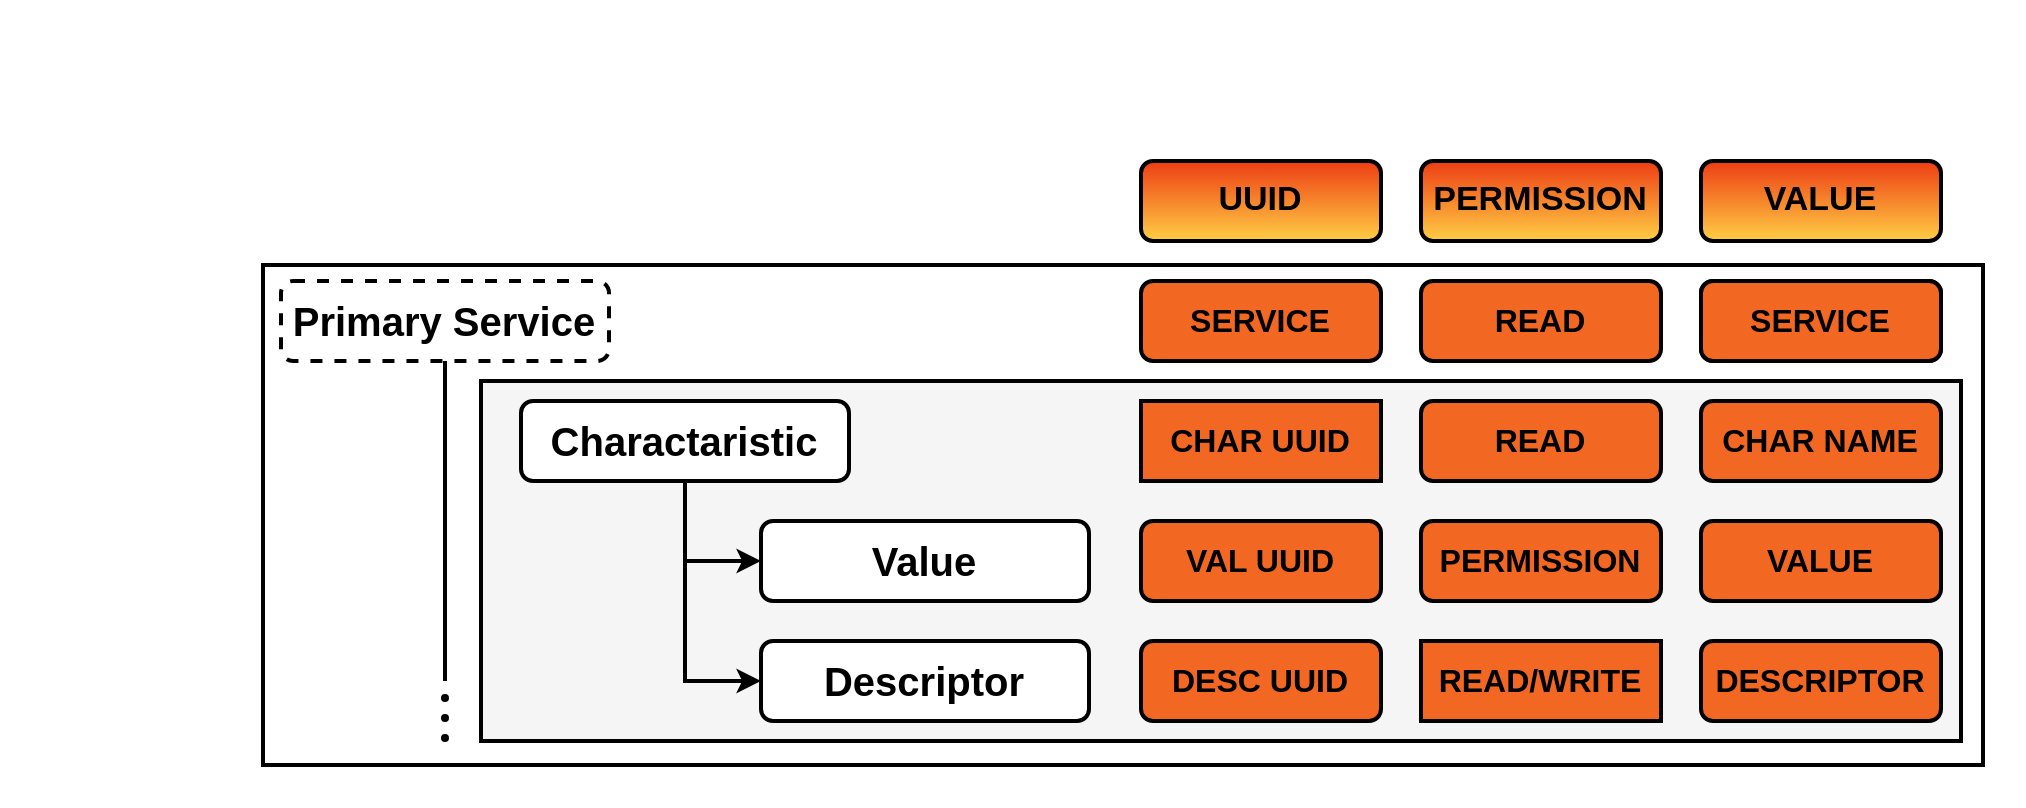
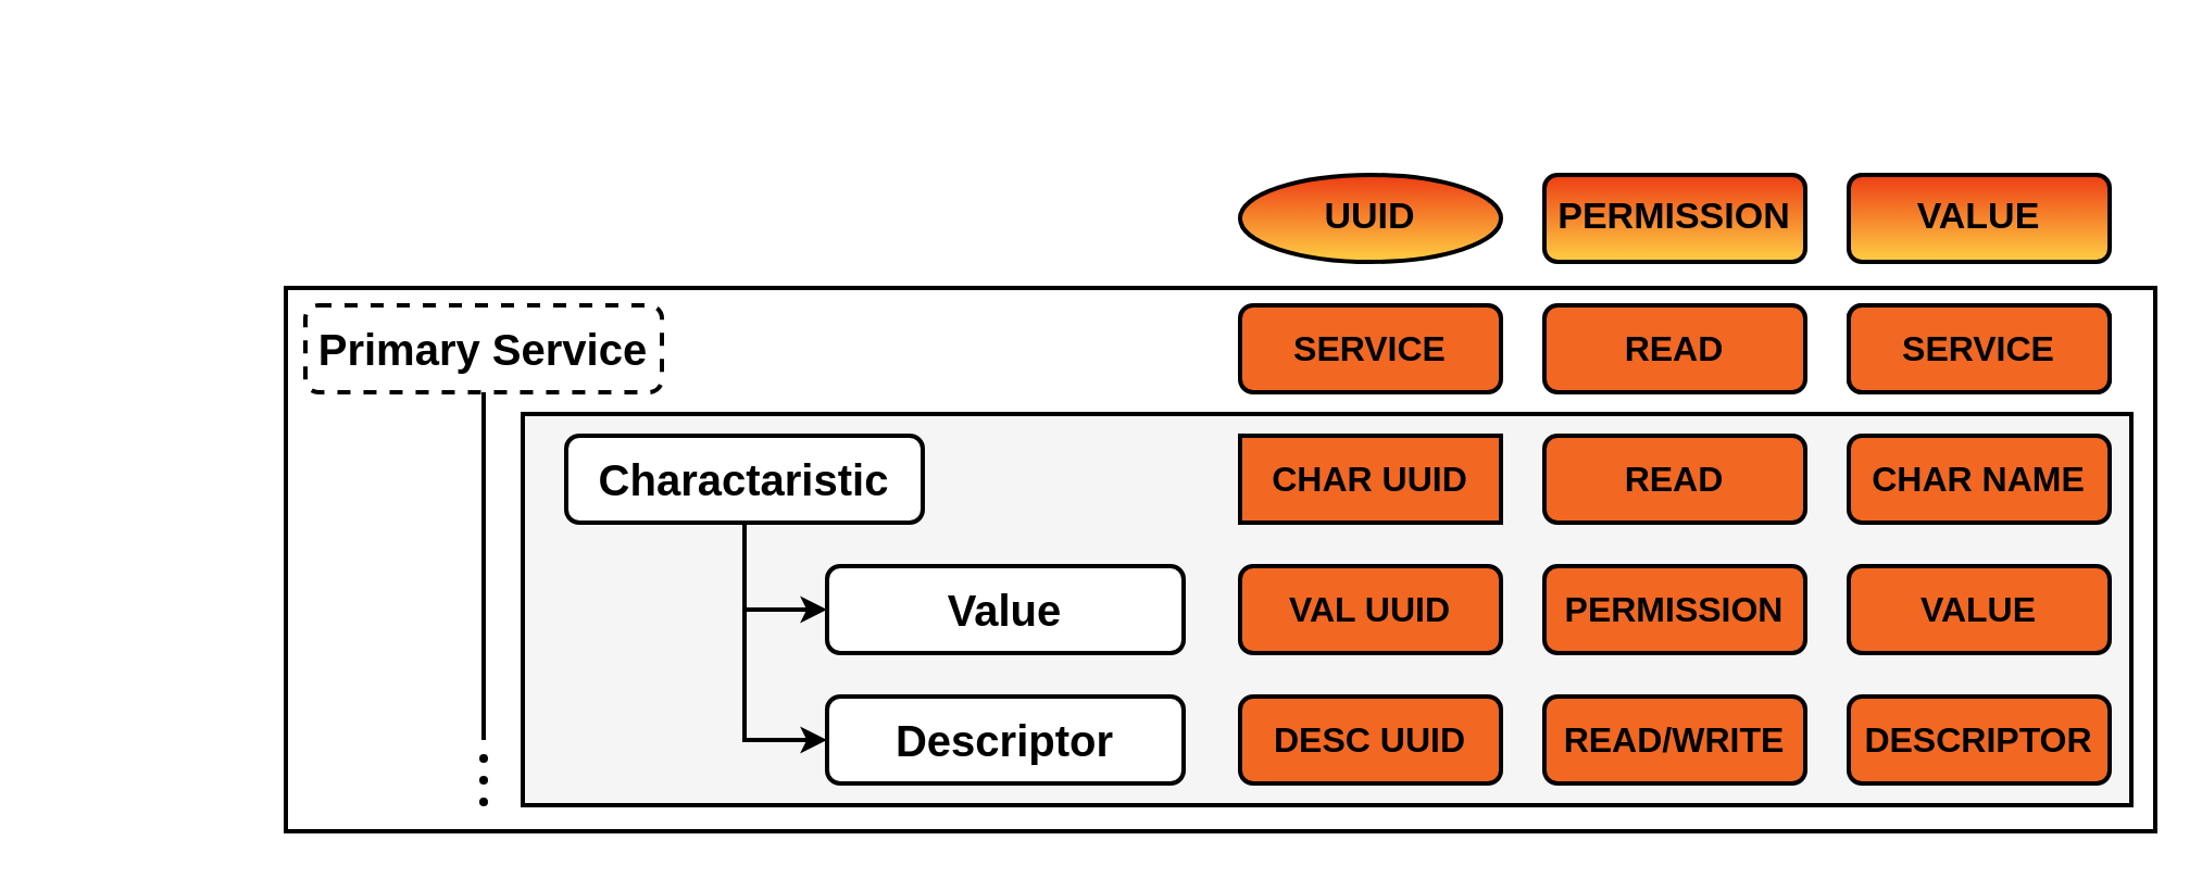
- <mxCell id="11" value="&lt;font size=&quot;1&quot;&gt;&lt;b style=&quot;font-size: 17px&quot;&gt;UUID&lt;/b&gt;&lt;/font&gt;" style="rounded=1;whiteSpace=wrap;html=1;strokeWidth=2;glass=0;gradientColor=#FFCE44;fillColor=#ED3D14;" parent="1" vertex="1"><mxGeometry x="570" y="80" width="120" height="40" as="geometry" /></mxCell>
+ <mxCell id="11" value="&lt;font size=&quot;1&quot;&gt;&lt;b style=&quot;font-size: 17px&quot;&gt;UUID&lt;/b&gt;&lt;/font&gt;" style="ellipse;whiteSpace=wrap;html=1;strokeWidth=2;glass=0;gradientColor=#FFCE44;fillColor=#ED3D14;" parent="1" vertex="1"><mxGeometry x="570" y="80" width="120" height="40" as="geometry" /></mxCell>
- <mxCell id="21" value="&lt;font style=&quot;font-size: 16px&quot;&gt;&lt;b&gt;READ/WRITE&lt;/b&gt;&lt;/font&gt;" style="whiteSpace=wrap;html=1;strokeWidth=2;strokeColor=#000000;fillColor=#F26722;rounded=0;" parent="1" vertex="1"><mxGeometry x="710" y="320" width="120" height="40" as="geometry" /></mxCell>
+ <mxCell id="21" value="&lt;font style=&quot;font-size: 16px&quot;&gt;&lt;b&gt;READ/WRITE&lt;/b&gt;&lt;/font&gt;" style="rounded=1;whiteSpace=wrap;html=1;strokeWidth=2;strokeColor=#000000;fillColor=#F26722;" parent="1" vertex="1"><mxGeometry x="710" y="320" width="120" height="40" as="geometry" /></mxCell>
